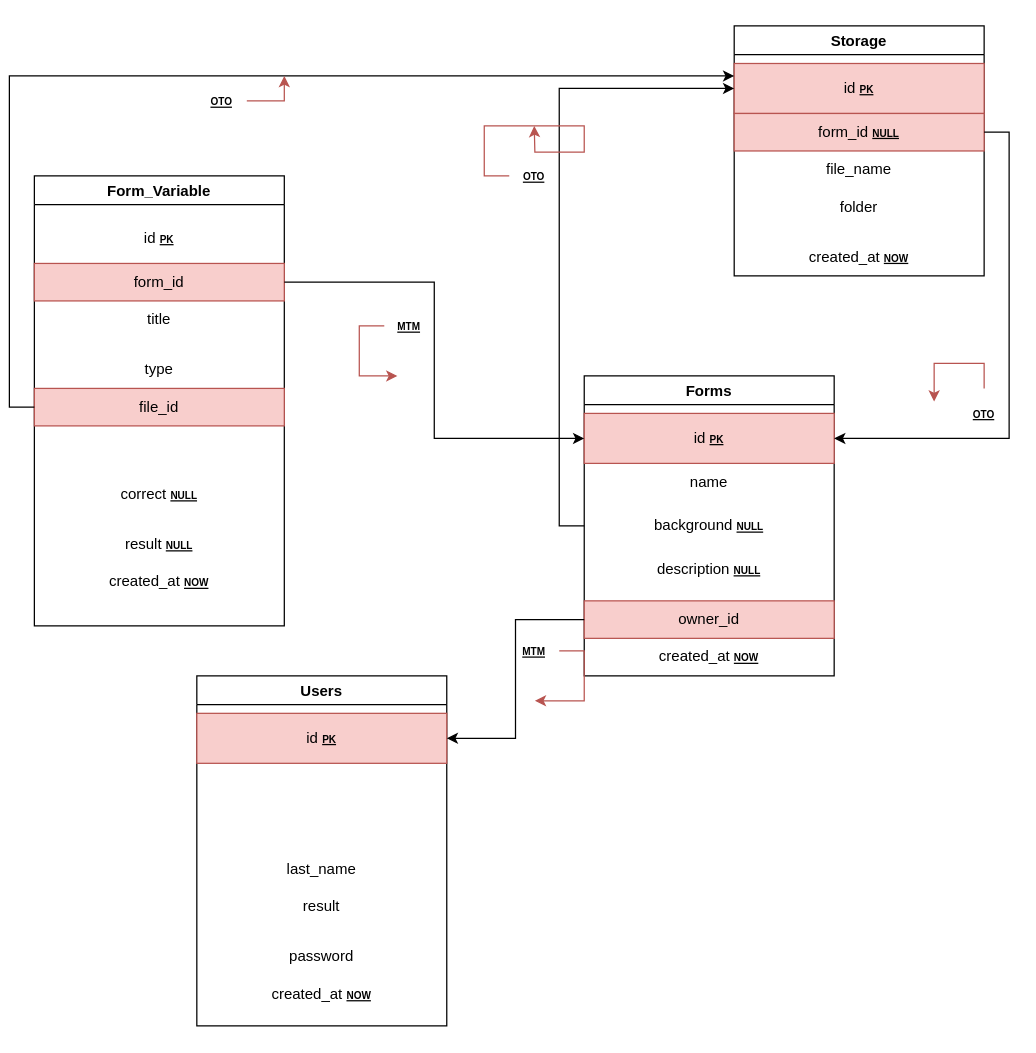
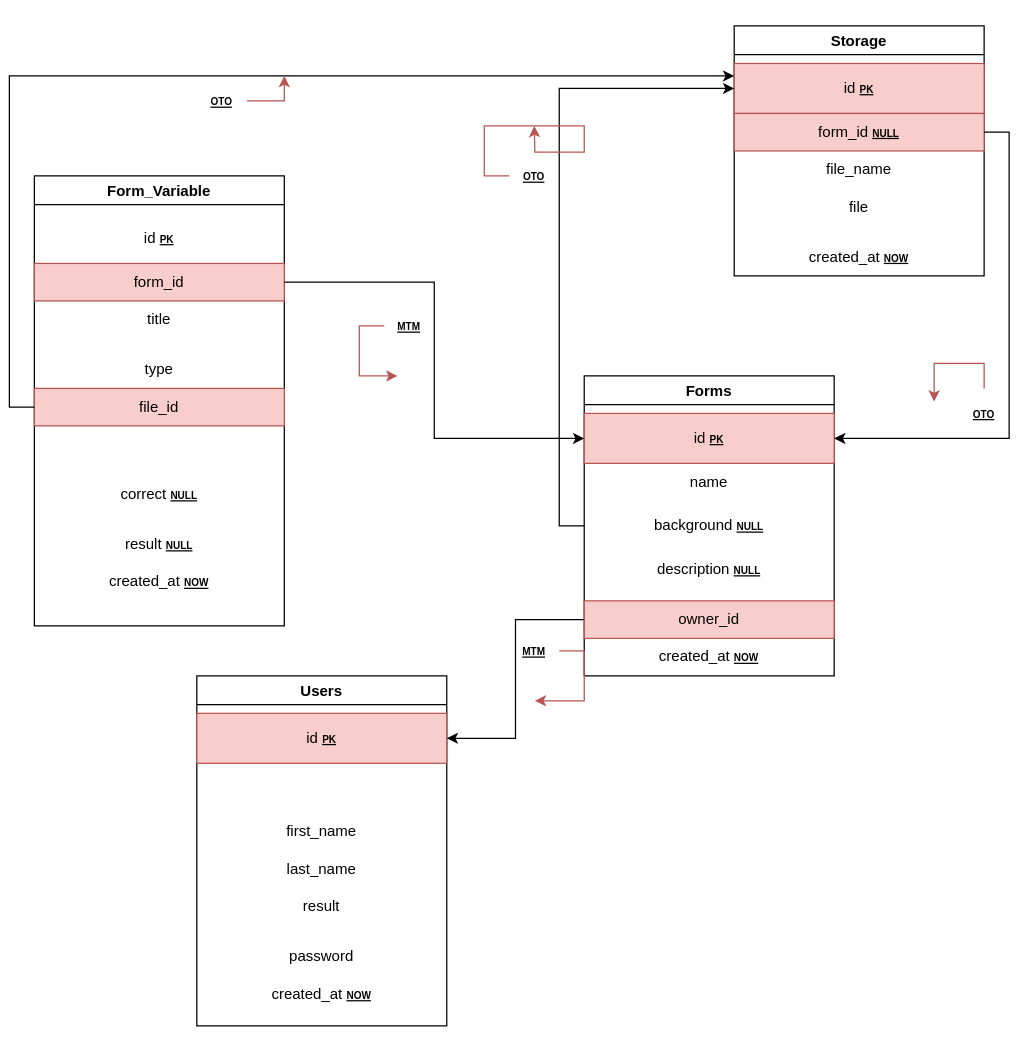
- <mxCell id="34" value="folder" style="text;html=1;strokeColor=none;fillColor=none;align=center;verticalAlign=middle;whiteSpace=wrap;rounded=0;" vertex="1" parent="31"><mxGeometry y="130" width="200" height="30" as="geometry" /></mxCell>
+ <mxCell id="34" value="file" style="text;html=1;strokeColor=none;fillColor=none;align=center;verticalAlign=middle;whiteSpace=wrap;rounded=0;" vertex="1" parent="31"><mxGeometry y="130" width="200" height="30" as="geometry" /></mxCell>
+ <mxCell id="4" value="first_name" style="text;html=1;strokeColor=none;fillColor=none;align=center;verticalAlign=middle;whiteSpace=wrap;rounded=0;" vertex="1" parent="2"><mxGeometry y="110" width="200" height="30" as="geometry" /></mxCell>
